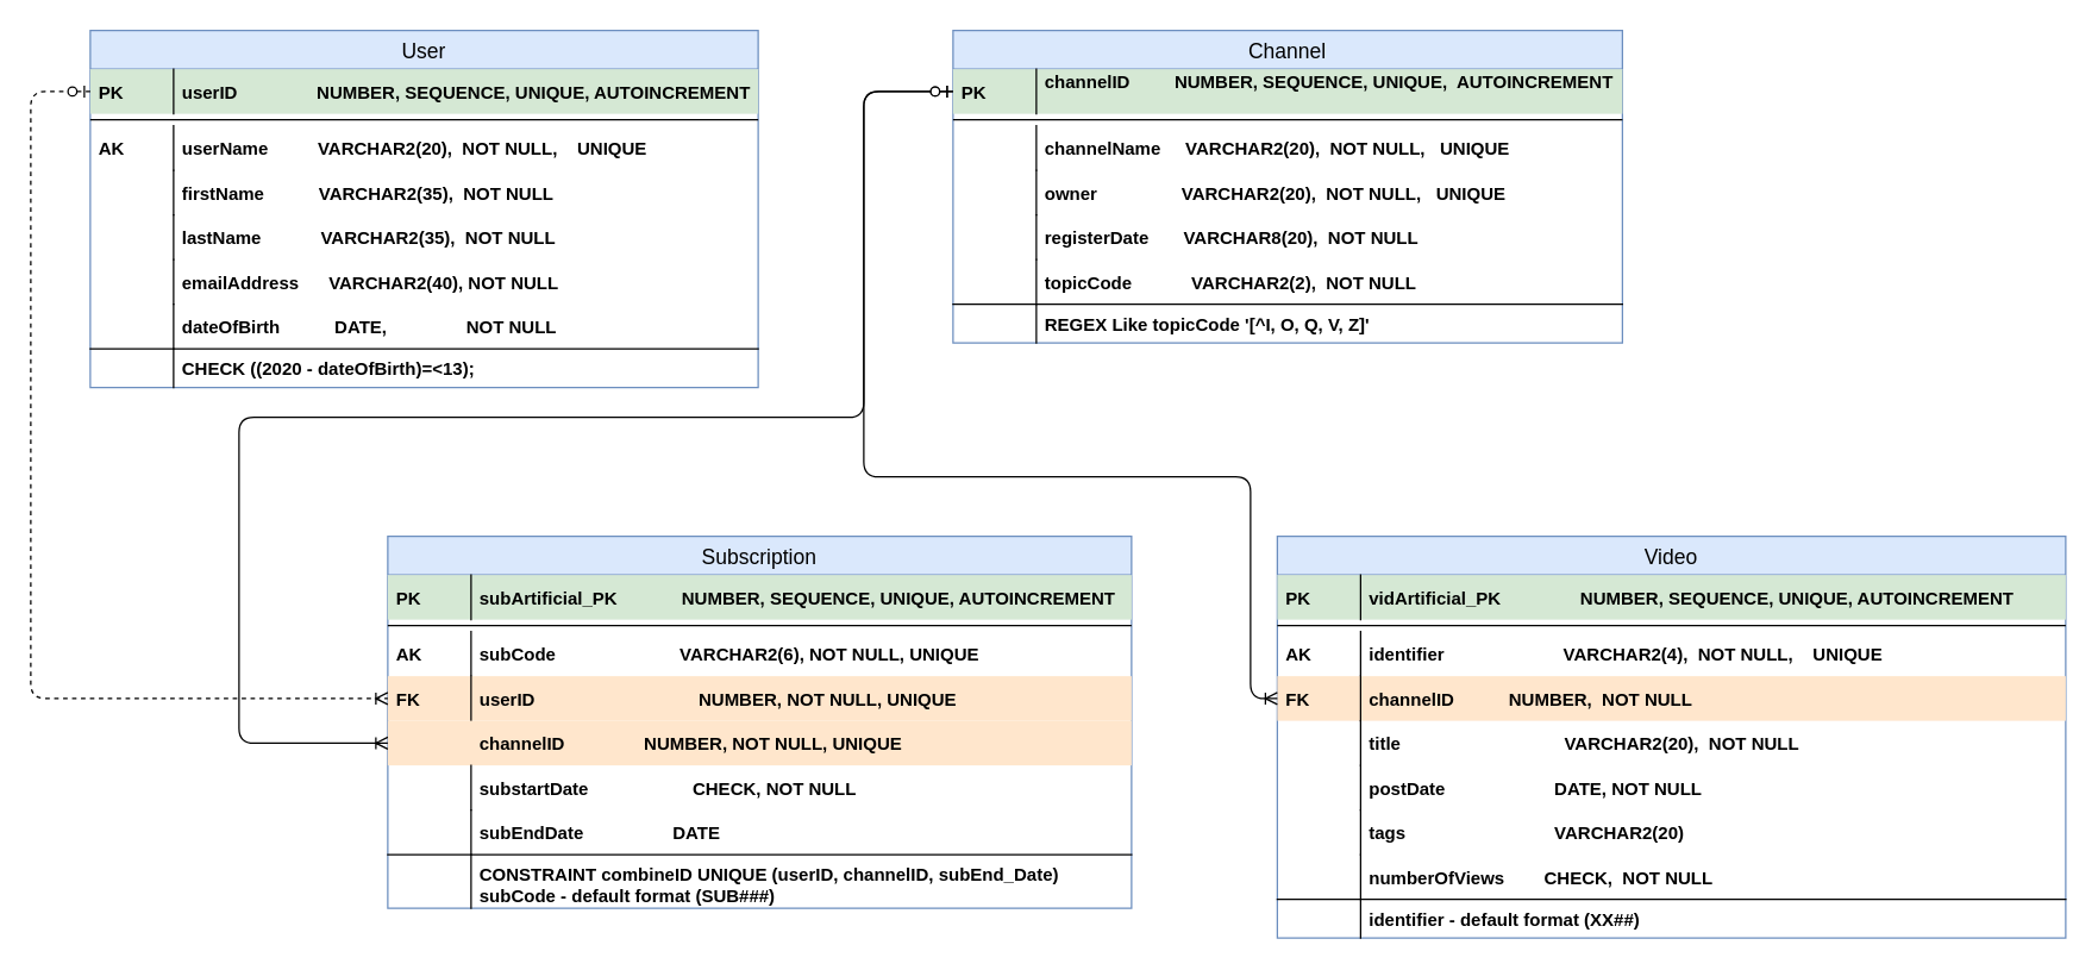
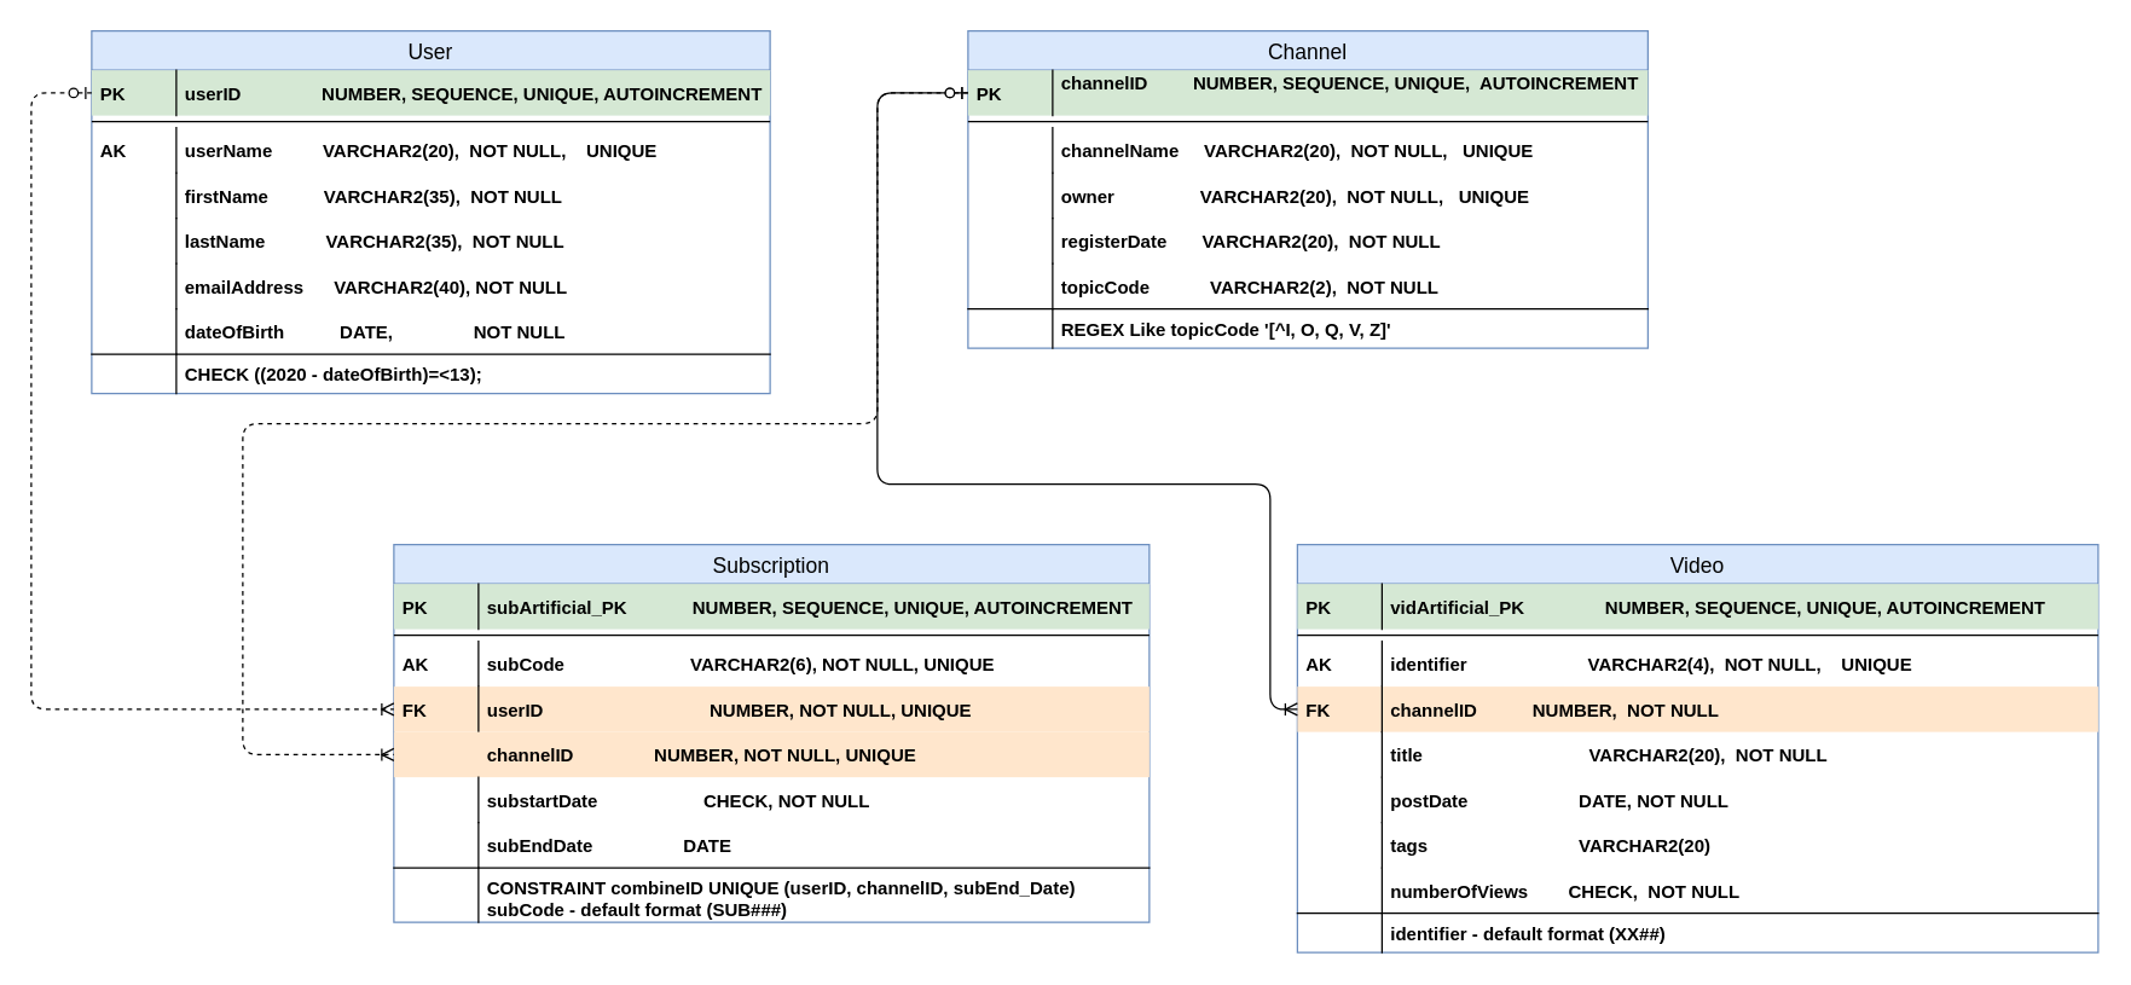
- <mxCell id="41" value="registerDate       VARCHAR8(20),  NOT NULL" style="shape=partialRectangle;top=0;left=0;right=0;bottom=0;align=left;verticalAlign=middle;fillColor=none;spacingLeft=60;spacingRight=4;overflow=hidden;rotatable=0;points=[[0,0.5],[1,0.5]];portConstraint=eastwest;dropTarget=0;fontStyle=1;fontSize=12;" parent="33" vertex="1"><mxGeometry y="124" width="450" height="30" as="geometry" /></mxCell>
+ <mxCell id="41" value="registerDate       VARCHAR2(20),  NOT NULL" style="shape=partialRectangle;top=0;left=0;right=0;bottom=0;align=left;verticalAlign=middle;fillColor=none;spacingLeft=60;spacingRight=4;overflow=hidden;rotatable=0;points=[[0,0.5],[1,0.5]];portConstraint=eastwest;dropTarget=0;fontStyle=1;fontSize=12;" parent="33" vertex="1"><mxGeometry y="124" width="450" height="30" as="geometry" /></mxCell>
- <mxCell id="66" value="" style="edgeStyle=orthogonalEdgeStyle;fontSize=12;html=1;endArrow=ERoneToMany;startArrow=ERzeroToOne;exitX=0;exitY=0.5;exitDx=0;exitDy=0;entryX=0;entryY=0.5;entryDx=0;entryDy=0;elbow=vertical;" parent="1" source="34" target="26" edge="1"><mxGeometry width="100" height="100" relative="1" as="geometry"><mxPoint x="740" y="390" as="sourcePoint" /><mxPoint x="840" y="290" as="targetPoint" /><Array as="points"><mxPoint x="580" y="61" /><mxPoint x="580" y="280" /><mxPoint x="160" y="280" /><mxPoint x="160" y="499" /></Array></mxGeometry></mxCell>
+ <mxCell id="66" value="" style="edgeStyle=orthogonalEdgeStyle;fontSize=12;html=1;endArrow=ERoneToMany;startArrow=ERzeroToOne;exitX=0;exitY=0.5;exitDx=0;exitDy=0;entryX=0;entryY=0.5;entryDx=0;entryDy=0;elbow=vertical;dashed=1;" parent="1" source="34" target="26" edge="1"><mxGeometry width="100" height="100" relative="1" as="geometry"><mxPoint x="740" y="390" as="sourcePoint" /><mxPoint x="840" y="290" as="targetPoint" /><Array as="points"><mxPoint x="580" y="61" /><mxPoint x="580" y="280" /><mxPoint x="160" y="280" /><mxPoint x="160" y="499" /></Array></mxGeometry></mxCell>
